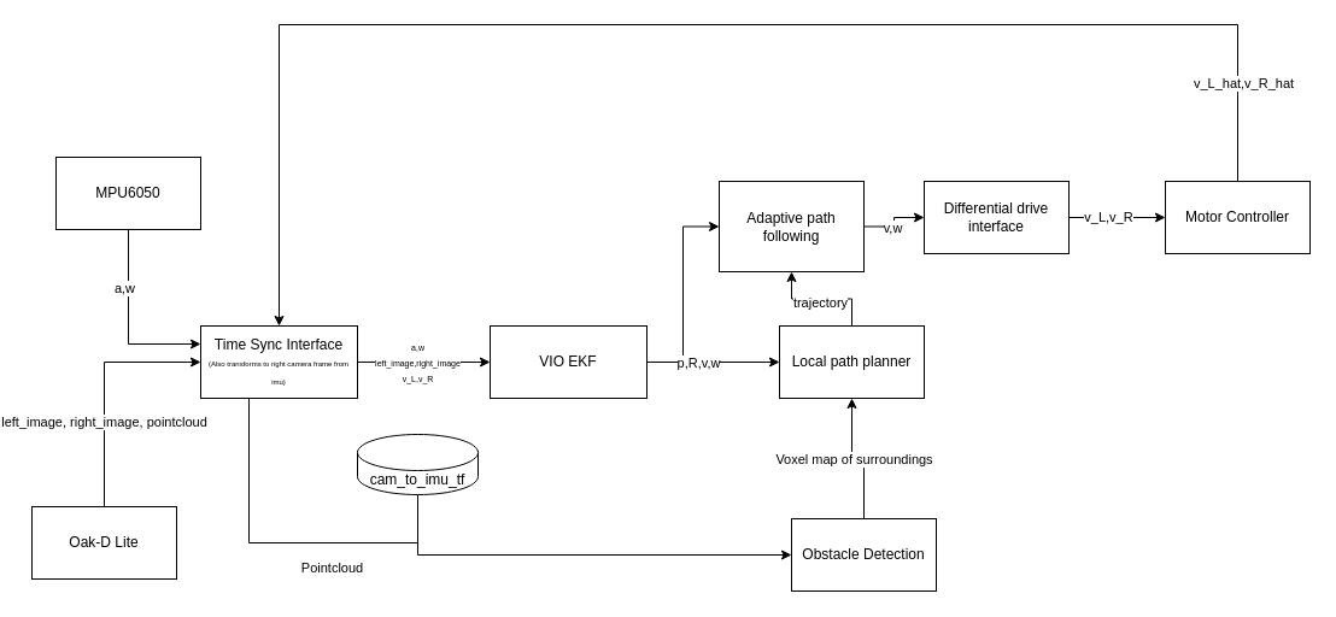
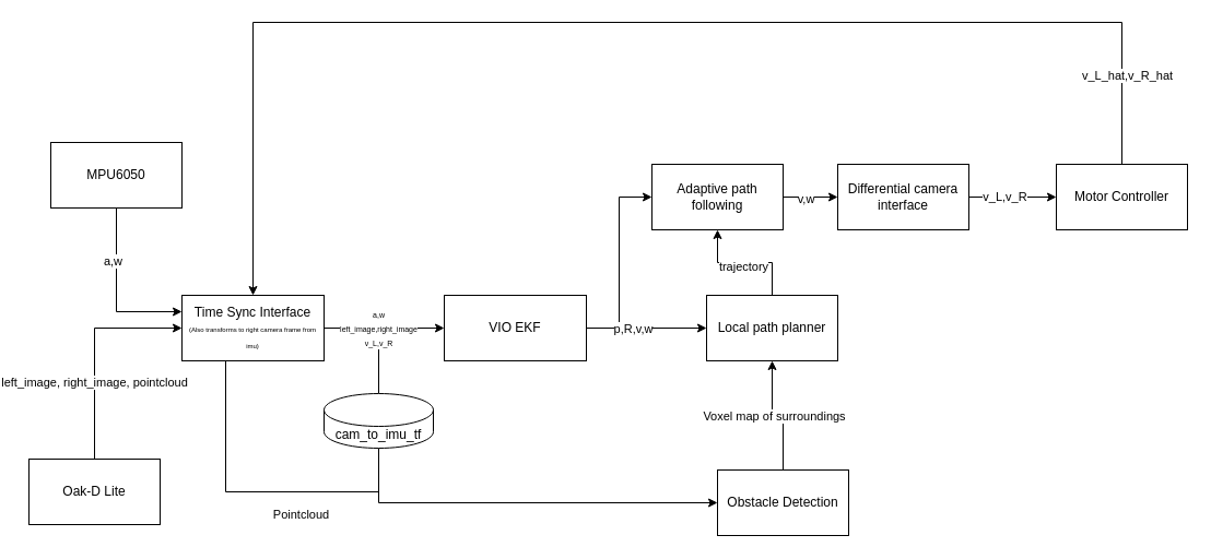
- <mxCell id="28" value="Differential drive interface" style="rounded=0;whiteSpace=wrap;html=1;" parent="1" vertex="1"><mxGeometry x="760" y="150" width="120" height="60" as="geometry" /></mxCell>
+ <mxCell id="28" value="Differential camera interface" style="rounded=0;whiteSpace=wrap;html=1;" parent="1" vertex="1"><mxGeometry x="760" y="150" width="120" height="60" as="geometry" /></mxCell>
- <mxCell id="25" value="Adaptive path following" style="rounded=0;whiteSpace=wrap;html=1;" parent="1" vertex="1"><mxGeometry x="590" y="150" width="120" height="75" as="geometry" /></mxCell>
+ <mxCell id="25" value="Adaptive path following" style="rounded=0;whiteSpace=wrap;html=1;" parent="1" vertex="1"><mxGeometry x="590" y="150" width="120" height="60" as="geometry" /></mxCell>
+ <mxCell id="29" value="" style="edgeStyle=orthogonalEdgeStyle;rounded=0;orthogonalLoop=1;jettySize=auto;html=1;endArrow=none;endFill=0;" edge="1" parent="1" source="30" target="35"><mxGeometry relative="1" as="geometry" /></mxCell>
